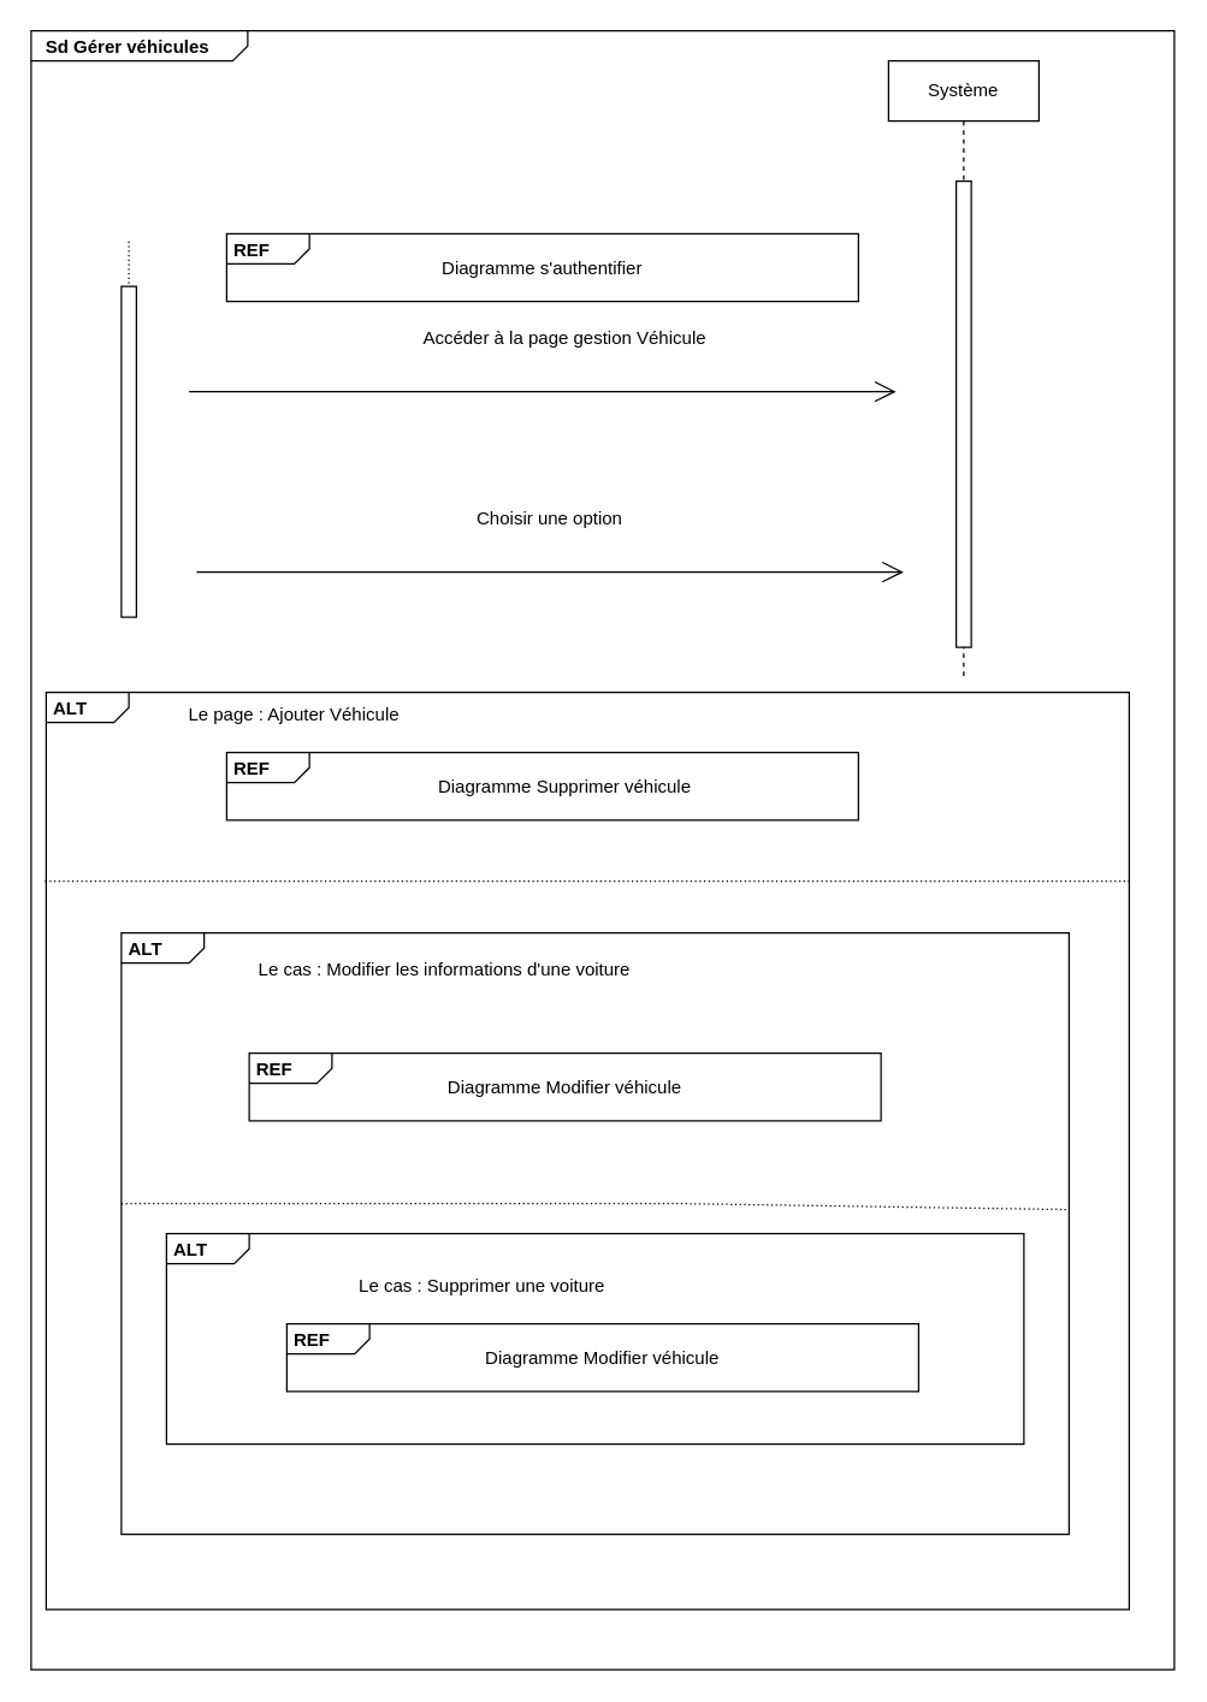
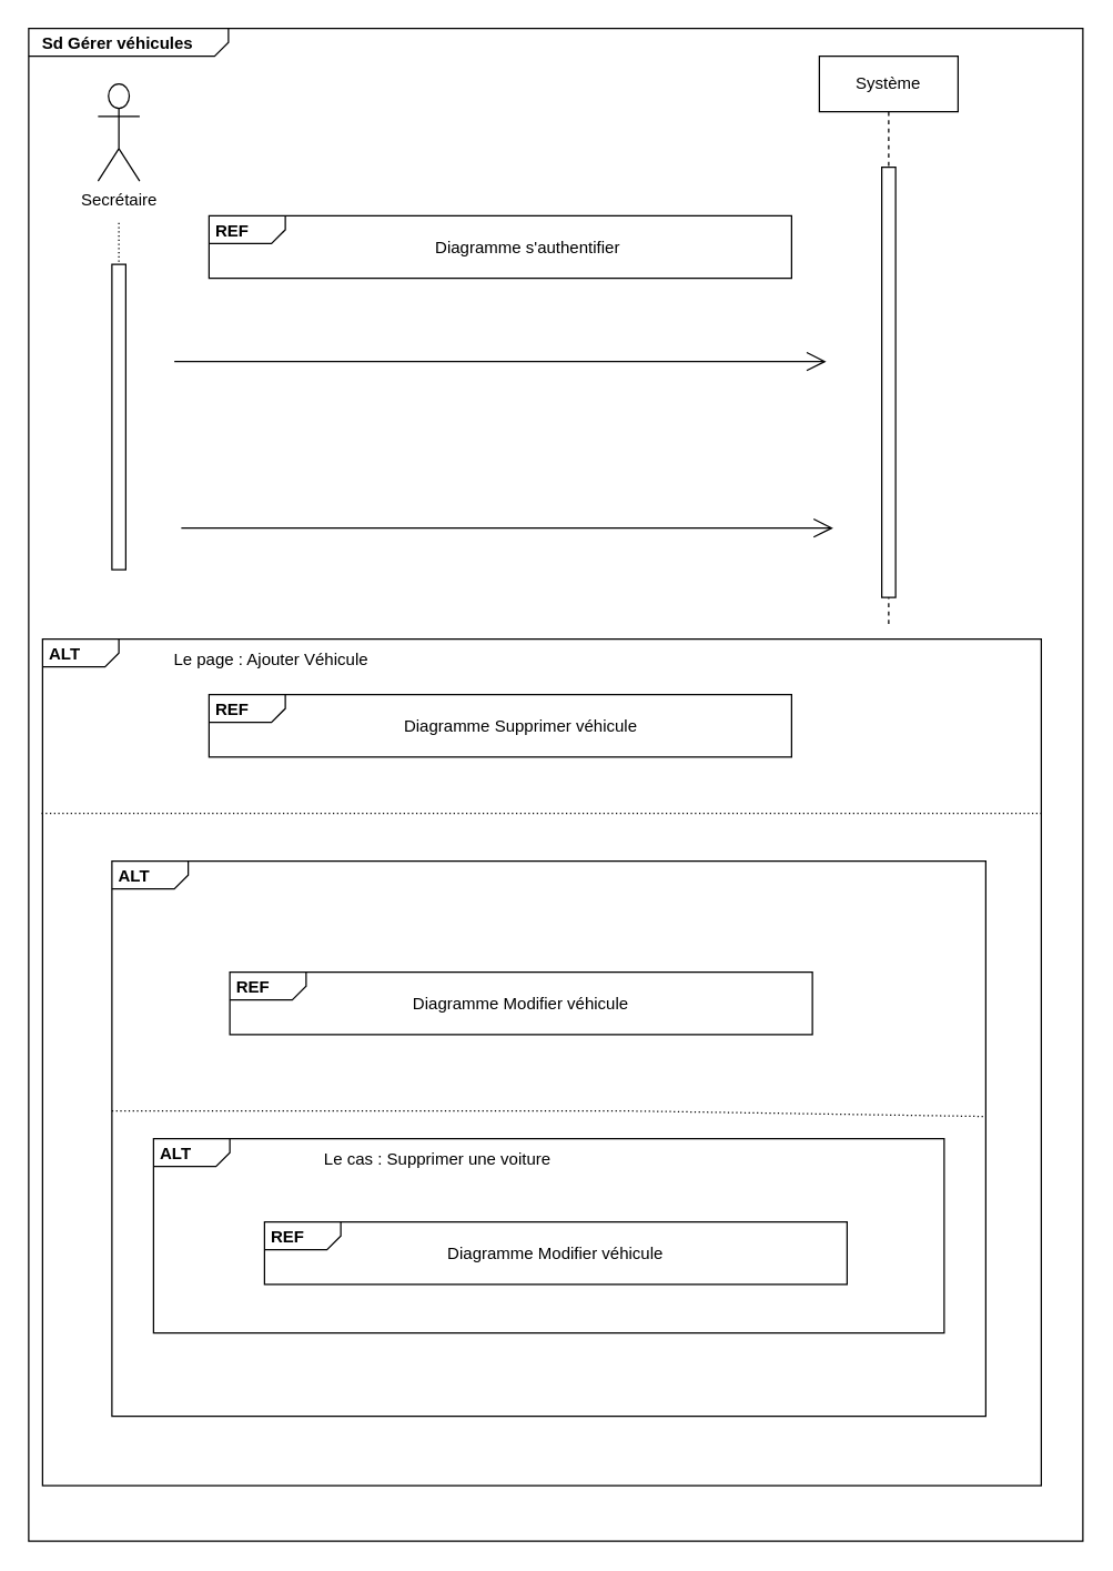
+ <mxCell id="3" value="Secrétaire&lt;br&gt;" style="shape=umlActor;verticalLabelPosition=bottom;verticalAlign=top;html=1;outlineConnect=0;" parent="2" vertex="1"><mxGeometry x="50" y="40" width="30" height="70" as="geometry" /></mxCell>
- <mxCell id="10" value="Diagramme s'authentifier" style="text;html=1;strokeColor=none;fillColor=none;align=center;verticalAlign=middle;whiteSpace=wrap;rounded=0;" parent="2" vertex="1"><mxGeometry x="240" y="142.5" width="200" height="30" as="geometry" /></mxCell>
+ <mxCell id="10" value="Diagramme s'authentifier" style="text;html=1;strokeColor=none;fillColor=none;align=center;verticalAlign=middle;whiteSpace=wrap;rounded=0;" parent="2" vertex="1"><mxGeometry x="260" y="142.5" width="200" height="30" as="geometry" /></mxCell>
- <mxCell id="12" value="Accéder à la page gestion Véhicule" style="text;html=1;strokeColor=none;fillColor=none;align=center;verticalAlign=middle;whiteSpace=wrap;rounded=0;" parent="2" vertex="1"><mxGeometry x="250" y="190" width="210" height="30" as="geometry" /></mxCell>
- <mxCell id="16" value="Choisir une option" style="text;html=1;strokeColor=none;fillColor=none;align=center;verticalAlign=middle;whiteSpace=wrap;rounded=0;" parent="2" vertex="1"><mxGeometry x="240" y="310" width="210" height="30" as="geometry" /></mxCell>
- <mxCell id="22" value="Le cas : Modifier les informations d'une voiture" style="text;html=1;strokeColor=none;fillColor=none;align=center;verticalAlign=middle;whiteSpace=wrap;rounded=0;" parent="2" vertex="1"><mxGeometry x="130" y="610" width="290" height="30" as="geometry" /></mxCell>
- <mxCell id="28" value="Le cas : Supprimer une voiture" style="text;html=1;strokeColor=none;fillColor=none;align=center;verticalAlign=middle;whiteSpace=wrap;rounded=0;" parent="2" vertex="1"><mxGeometry x="155" y="820" width="290" height="30" as="geometry" /></mxCell>
+ <mxCell id="28" value="Le cas : Supprimer une voiture" style="text;html=1;strokeColor=none;fillColor=none;align=center;verticalAlign=middle;whiteSpace=wrap;rounded=0;" parent="2" vertex="1"><mxGeometry x="150" y="800" width="290" height="30" as="geometry" /></mxCell>
